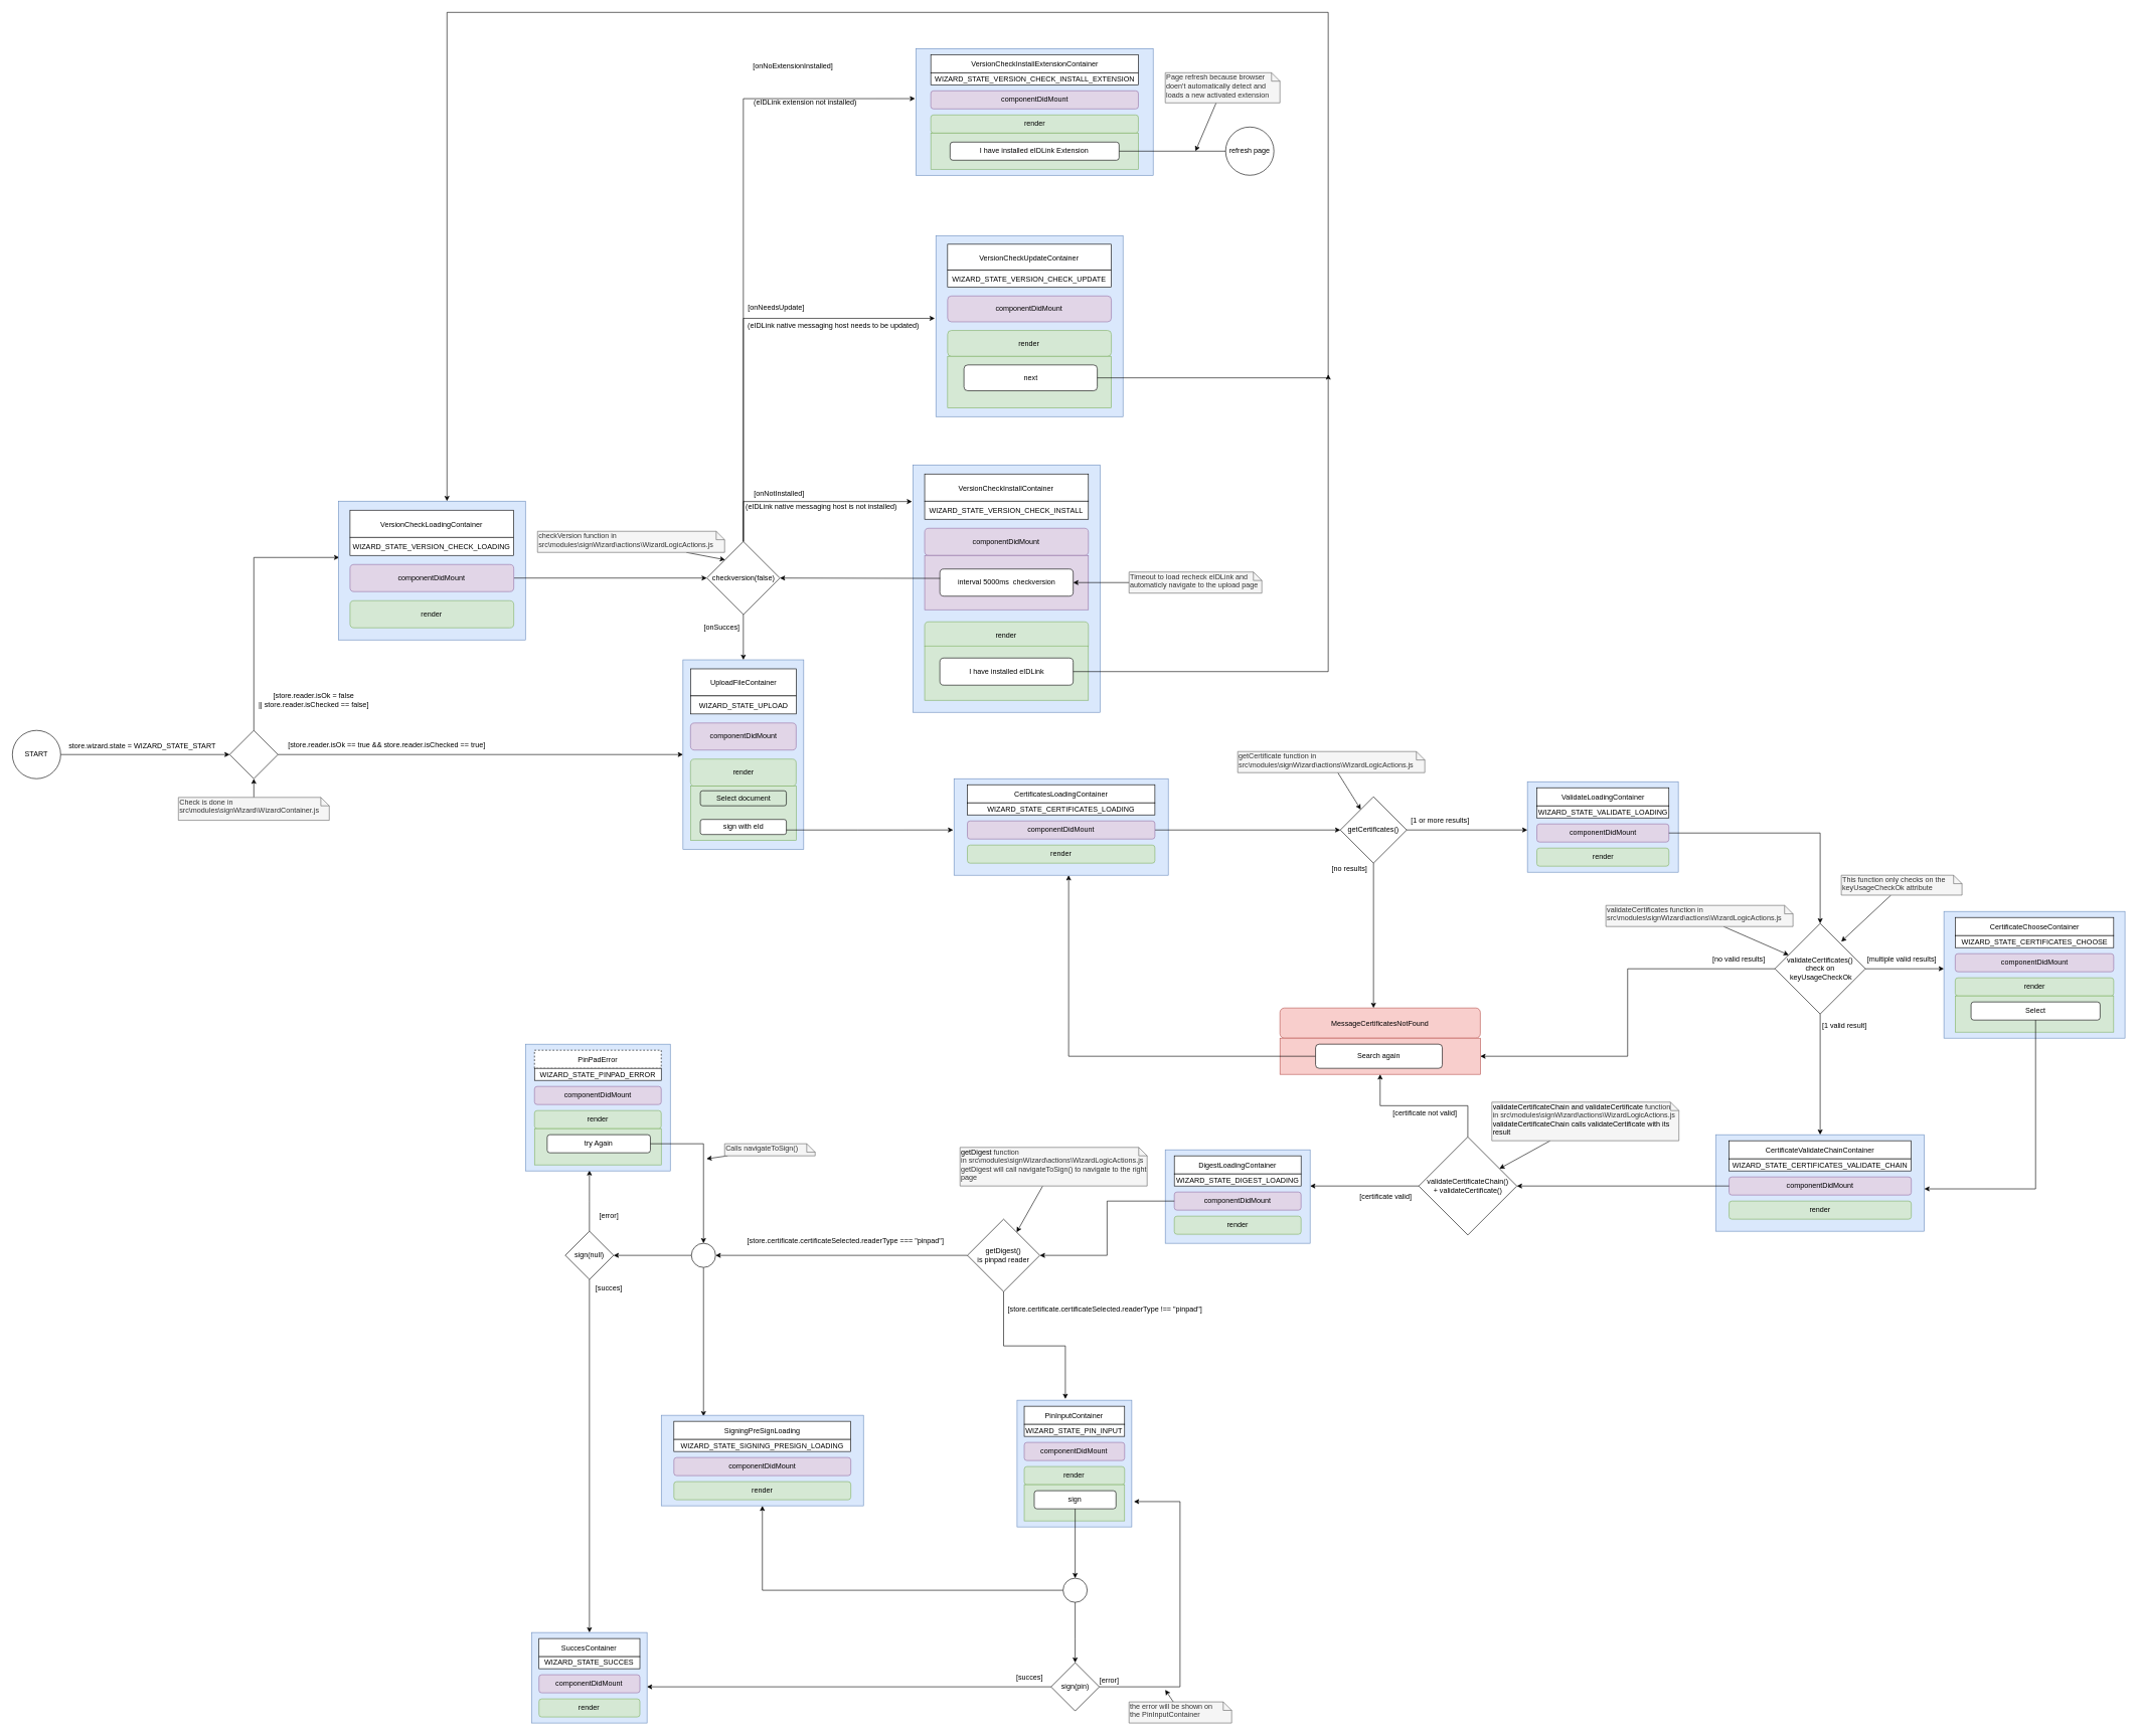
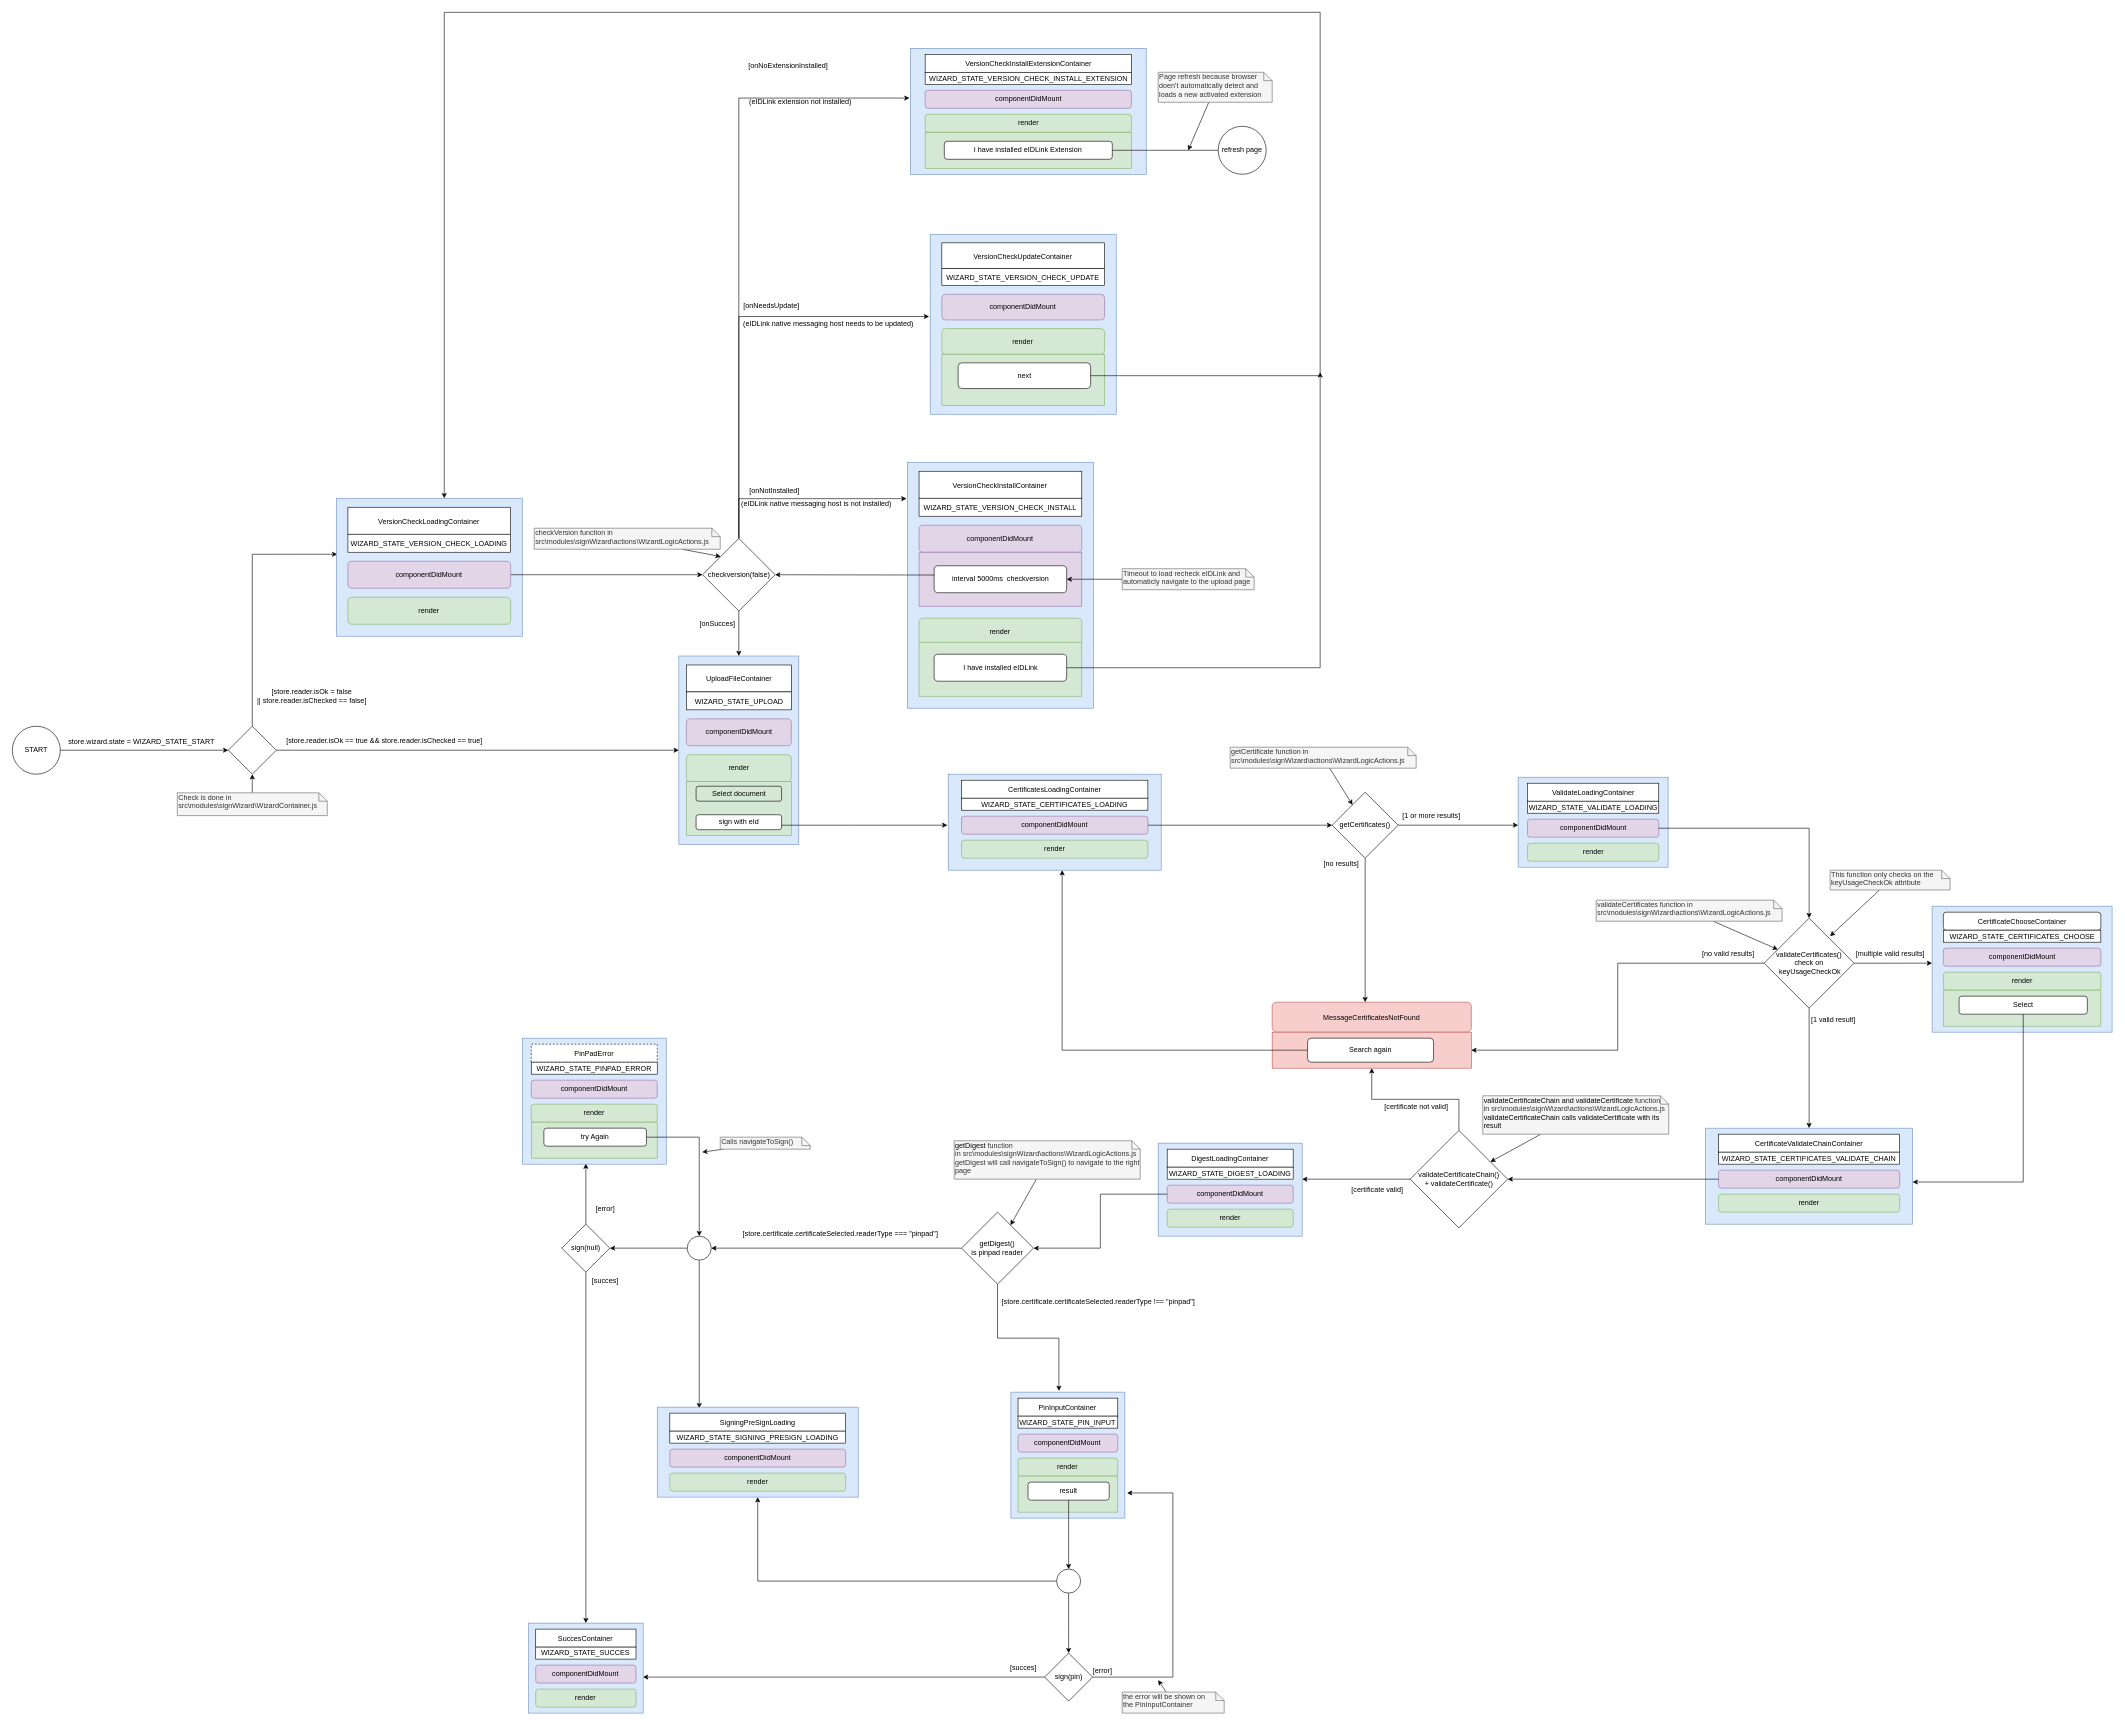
- <mxCell id="47" value="&lt;div style=&quot;line-height: 22px&quot;&gt;CertificateChooseContainer&lt;br&gt;&lt;/div&gt;" style="rounded=0;whiteSpace=wrap;html=1;align=center;fontFamily=Helvetica;fontSize=12;" vertex="1" parent="45"><mxGeometry x="18.75" y="10" width="262.5" height="30" as="geometry" /></mxCell>
+ <mxCell id="47" value="&lt;div style=&quot;line-height: 22px&quot;&gt;CertificateChooseContainer&lt;br&gt;&lt;/div&gt;" style="whiteSpace=wrap;html=1;align=center;fontFamily=Helvetica;fontSize=12;rounded=1;" vertex="1" parent="45"><mxGeometry x="18.75" y="10" width="262.5" height="30" as="geometry" /></mxCell>
- <mxCell id="146" value="sign" style="rounded=1;whiteSpace=wrap;html=1;fontFamily=Helvetica;fontSize=12;" vertex="1" parent="139"><mxGeometry x="28.5" y="150" width="135.375" height="30" as="geometry" /></mxCell>
+ <mxCell id="146" value="result" style="rounded=1;whiteSpace=wrap;html=1;fontFamily=Helvetica;fontSize=12;" vertex="1" parent="139"><mxGeometry x="28.5" y="150" width="135.375" height="30" as="geometry" /></mxCell>
